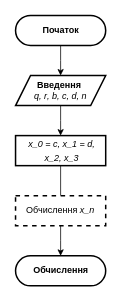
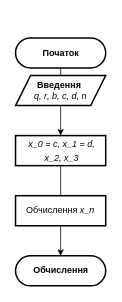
- <mxCell id="3" value="&lt;b&gt;Початок&lt;/b&gt;" style="html=1;dashed=0;whitespace=wrap;shape=mxgraph.dfd.start;strokeColor=default;fillColor=#FFFFFF;strokeWidth=2;" parent="1" vertex="1"><mxGeometry x="20" y="20" width="120" height="40" as="geometry" /></mxCell>
+ <mxCell id="3" value="&lt;b&gt;Початок&lt;/b&gt;" style="html=1;dashed=0;whitespace=wrap;shape=mxgraph.dfd.start;strokeColor=default;fillColor=#FFFFFF;strokeWidth=2;" parent="1" vertex="1"><mxGeometry x="20" y="50" width="120" height="40" as="geometry" /></mxCell>
- <mxCell id="7" value="Обчислення &lt;i&gt;x_n&lt;/i&gt;" style="whiteSpace=wrap;html=1;dashed=1;strokeColor=default;strokeWidth=2;fillColor=#FFFFFF;" parent="1" vertex="1"><mxGeometry x="20" y="260" width="120" height="40" as="geometry" /></mxCell>
+ <mxCell id="7" value="Обчислення &lt;i&gt;x_n&lt;/i&gt;" style="whiteSpace=wrap;html=1;dashed=0;strokeColor=default;strokeWidth=2;fillColor=#FFFFFF;" parent="1" vertex="1"><mxGeometry x="20" y="260" width="120" height="40" as="geometry" /></mxCell>
